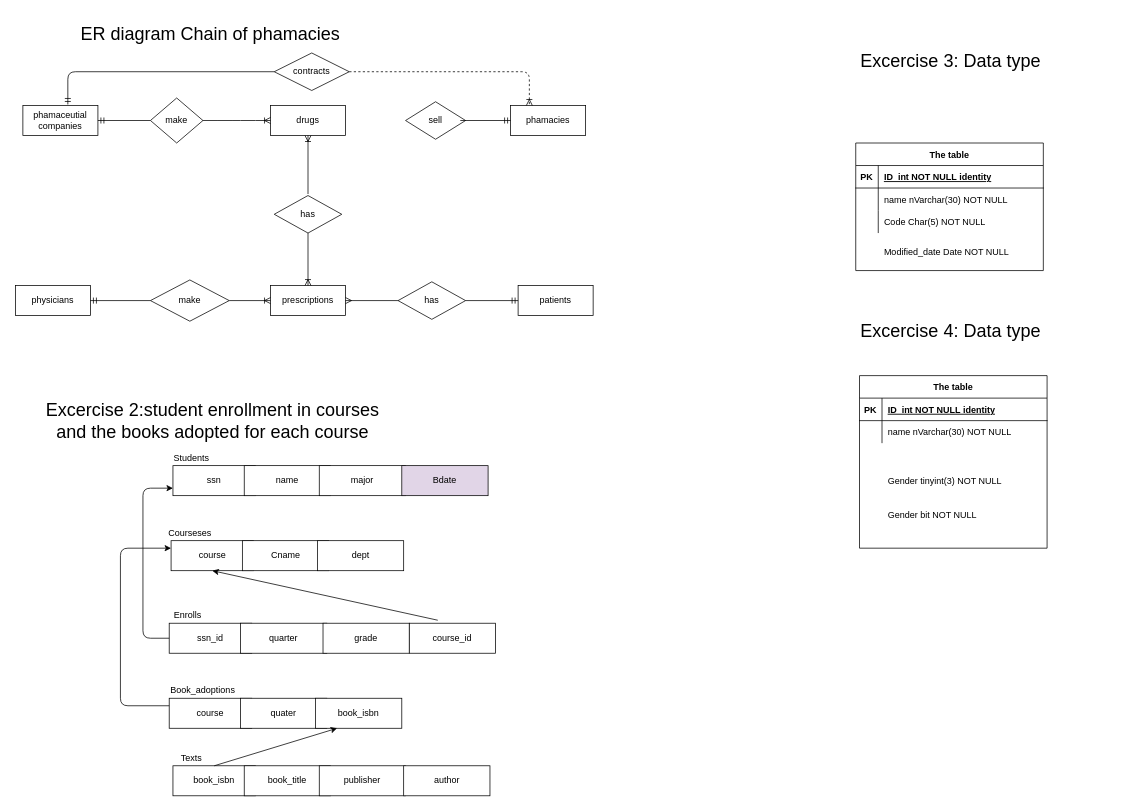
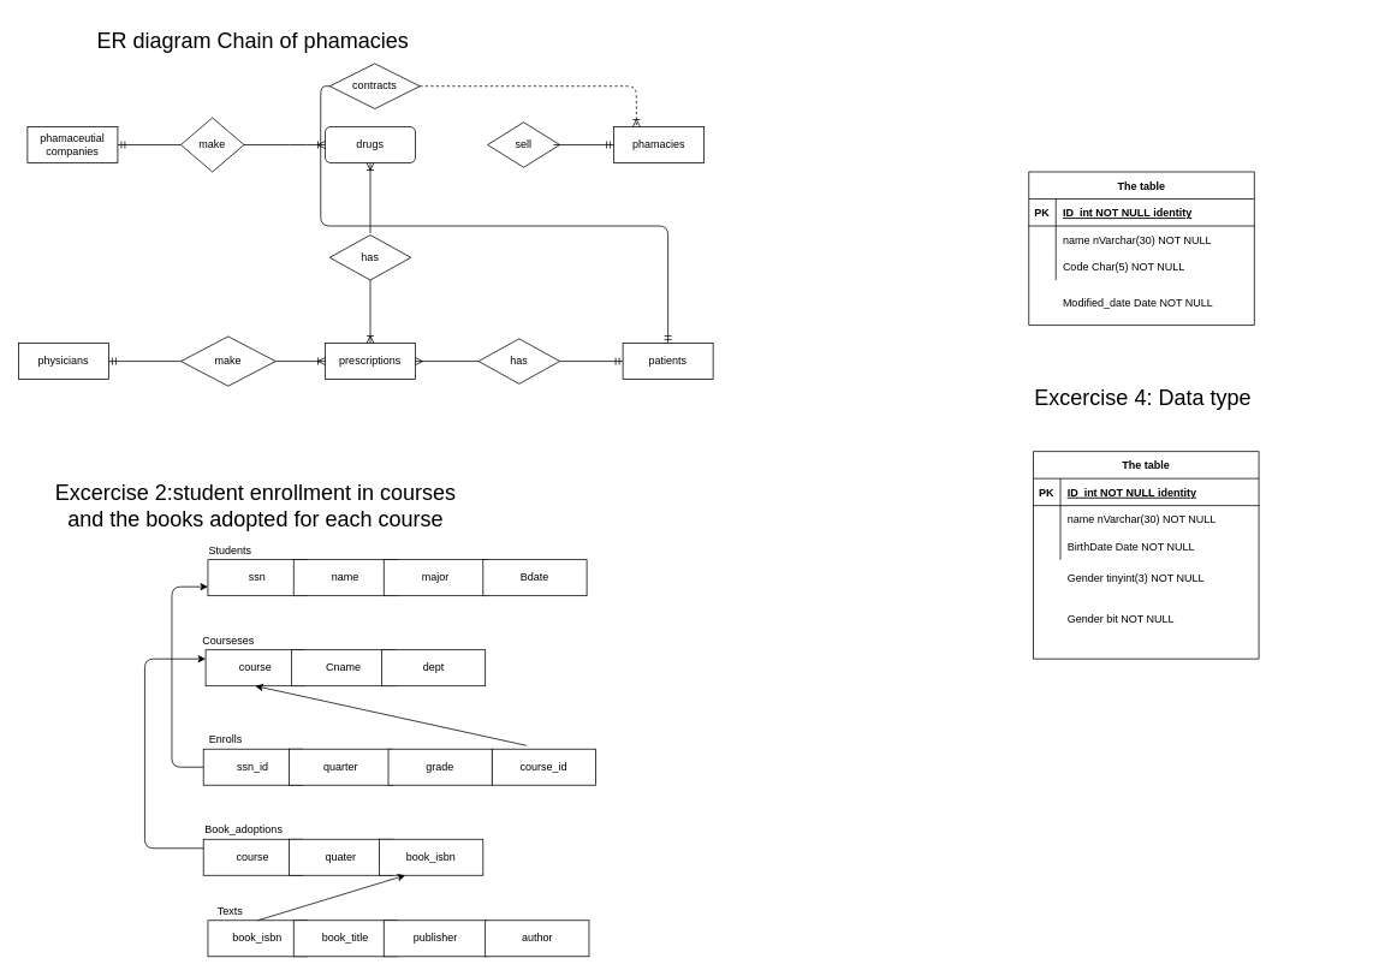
- <mxCell id="24" value="" style="edgeStyle=orthogonalEdgeStyle;fontSize=12;html=1;endArrow=ERmandOne;entryX=0.599;entryY=-0.034;entryDx=0;entryDy=0;entryPerimeter=0;exitX=0;exitY=0.5;exitDx=0;exitDy=0;" edge="1" parent="1" source="25" target="3"><mxGeometry width="100" height="100" relative="1" as="geometry"><mxPoint x="390" y="90" as="sourcePoint" /><mxPoint x="550" y="140" as="targetPoint" /></mxGeometry></mxCell>
+ <mxCell id="24" value="" style="edgeStyle=orthogonalEdgeStyle;fontSize=12;html=1;endArrow=ERmandOne;exitX=0;exitY=0.5;exitDx=0;exitDy=0;" edge="1" parent="1" source="25" target="7"><mxGeometry width="100" height="100" relative="1" as="geometry"><mxPoint x="390" y="90" as="sourcePoint" /><mxPoint x="550" y="140" as="targetPoint" /></mxGeometry></mxCell>
- <mxCell id="55" value="&lt;font style=&quot;font-size: 24px&quot;&gt;Excercise 3: Data type&lt;font face=&quot;muli, sans-serif&quot;&gt;&lt;span style=&quot;background-color: rgb(255 , 255 , 255)&quot;&gt;&amp;nbsp;&lt;/span&gt;&lt;/font&gt;&lt;br&gt;&amp;nbsp;&lt;/font&gt;" style="text;html=1;strokeColor=none;fillColor=none;align=center;verticalAlign=middle;whiteSpace=wrap;rounded=0;" vertex="1" parent="1"><mxGeometry x="1040" y="70" width="460" height="50" as="geometry" /></mxCell>
- <mxCell id="4" value="drugs" style="whiteSpace=wrap;html=1;align=center;" parent="1" vertex="1"><mxGeometry x="360" y="140" width="100" height="40" as="geometry" /></mxCell>
+ <mxCell id="4" value="drugs" style="whiteSpace=wrap;html=1;align=center;rounded=1;" parent="1" vertex="1"><mxGeometry x="360" y="140" width="100" height="40" as="geometry" /></mxCell>
+ <mxCell id="79" value="BirthDate Date NOT NULL" style="shape=partialRectangle;overflow=hidden;connectable=0;fillColor=none;top=0;left=0;bottom=0;right=0;align=left;spacingLeft=6;" vertex="1" parent="77"><mxGeometry x="30" width="220" height="30" as="geometry" /></mxCell>
- <mxCell id="46" value="Bdate" style="rounded=0;whiteSpace=wrap;html=1;fillColor=#e1d5e7;" vertex="1" parent="1"><mxGeometry x="535" y="620" width="115" height="40" as="geometry" /></mxCell>
+ <mxCell id="46" value="Bdate" style="rounded=0;whiteSpace=wrap;html=1;" vertex="1" parent="1"><mxGeometry x="535" y="620" width="115" height="40" as="geometry" /></mxCell>
